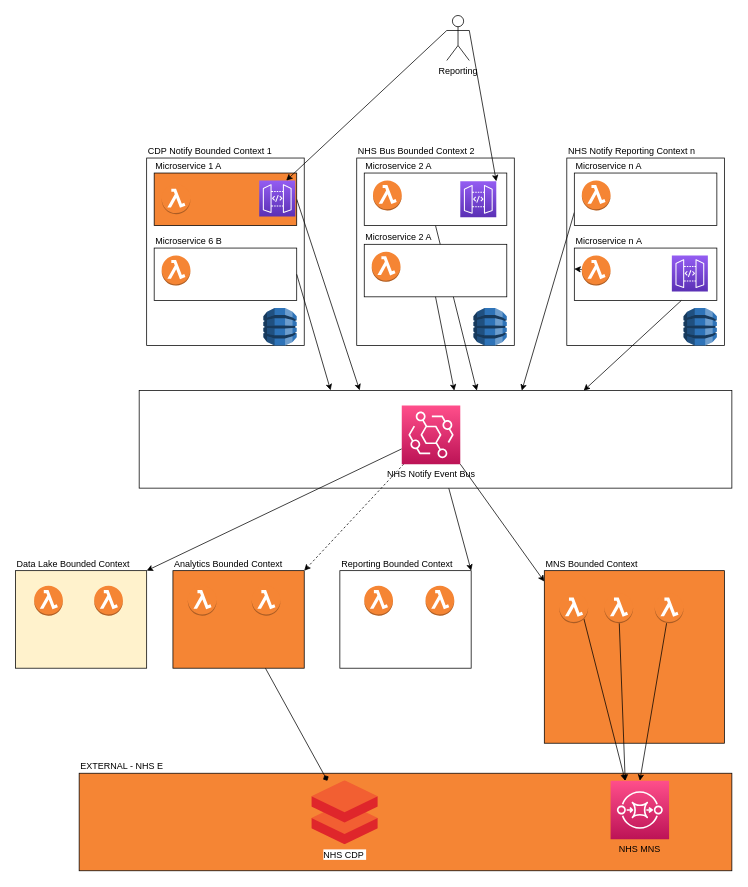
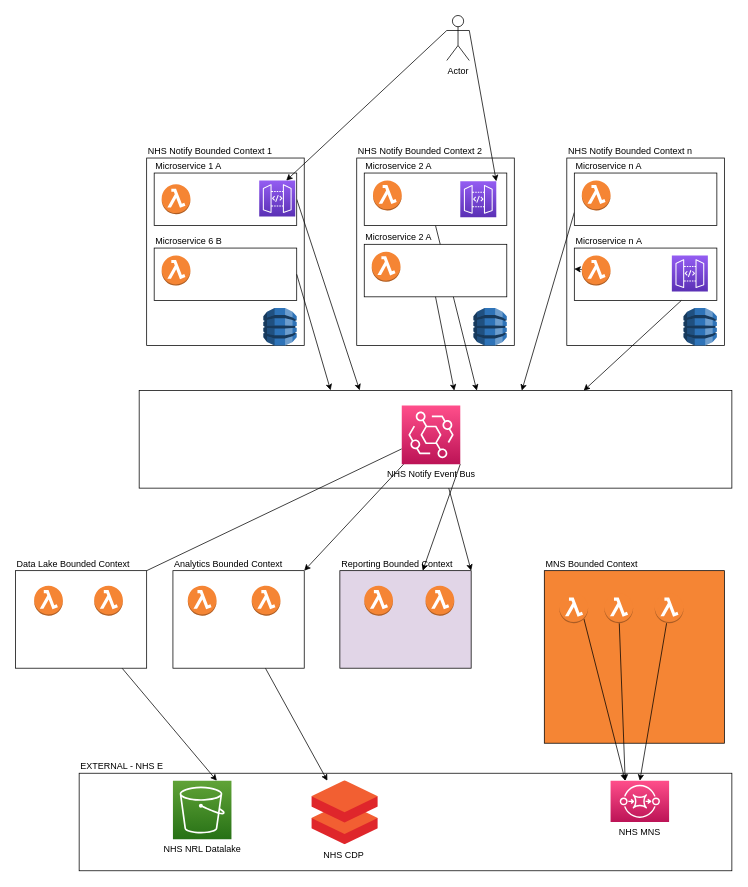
- <mxCell id="39" value="Reporting" style="shape=umlActor;verticalLabelPosition=bottom;verticalAlign=top;html=1;outlineConnect=0;fontColor=default;" vertex="1" parent="1"><mxGeometry x="595" y="20" width="30" height="60" as="geometry" /></mxCell>
+ <mxCell id="39" value="Actor" style="shape=umlActor;verticalLabelPosition=bottom;verticalAlign=top;html=1;outlineConnect=0;fontColor=default;" vertex="1" parent="1"><mxGeometry x="595" y="20" width="30" height="60" as="geometry" /></mxCell>
- <mxCell id="3" value="CDP Notify Bounded Context 1" style="rounded=0;whiteSpace=wrap;html=1;labelPosition=center;verticalLabelPosition=top;align=left;verticalAlign=bottom;" vertex="1" parent="1"><mxGeometry x="195" y="210" width="210" height="250" as="geometry" /></mxCell>
+ <mxCell id="3" value="NHS Notify Bounded Context 1" style="rounded=0;whiteSpace=wrap;html=1;labelPosition=center;verticalLabelPosition=top;align=left;verticalAlign=bottom;" vertex="1" parent="1"><mxGeometry x="195" y="210" width="210" height="250" as="geometry" /></mxCell>
- <mxCell id="4" value="NHS Bus Bounded Context 2&lt;br&gt;" style="rounded=0;whiteSpace=wrap;html=1;labelPosition=center;verticalLabelPosition=top;align=left;verticalAlign=bottom;" vertex="1" parent="1"><mxGeometry x="475" y="210" width="210" height="250" as="geometry" /></mxCell>
+ <mxCell id="4" value="NHS Notify Bounded Context 2&lt;br&gt;" style="rounded=0;whiteSpace=wrap;html=1;labelPosition=center;verticalLabelPosition=top;align=left;verticalAlign=bottom;" vertex="1" parent="1"><mxGeometry x="475" y="210" width="210" height="250" as="geometry" /></mxCell>
- <mxCell id="5" value="NHS Notify Reporting Context n" style="rounded=0;whiteSpace=wrap;html=1;labelPosition=center;verticalLabelPosition=top;align=left;verticalAlign=bottom;" vertex="1" parent="1"><mxGeometry x="755" y="210" width="210" height="250" as="geometry" /></mxCell>
+ <mxCell id="5" value="NHS Notify Bounded Context n" style="rounded=0;whiteSpace=wrap;html=1;labelPosition=center;verticalLabelPosition=top;align=left;verticalAlign=bottom;" vertex="1" parent="1"><mxGeometry x="755" y="210" width="210" height="250" as="geometry" /></mxCell>
- <mxCell id="13" value="Microservice 1 A" style="rounded=0;whiteSpace=wrap;html=1;fontColor=default;labelPosition=center;verticalLabelPosition=top;align=left;verticalAlign=bottom;fillColor=#f58534;" vertex="1" parent="1"><mxGeometry x="205" y="230" width="190" height="70" as="geometry" /></mxCell>
+ <mxCell id="13" value="Microservice 1 A" style="rounded=0;whiteSpace=wrap;html=1;fontColor=default;labelPosition=center;verticalLabelPosition=top;align=left;verticalAlign=bottom;" vertex="1" parent="1"><mxGeometry x="205" y="230" width="190" height="70" as="geometry" /></mxCell>
- <mxCell id="10" style="edgeStyle=none;html=1;entryX=1;entryY=0;entryDx=0;entryDy=0;fontColor=default;dashed=1;" edge="1" parent="1" source="11" target="49"><mxGeometry relative="1" as="geometry" /></mxCell>
+ <mxCell id="10" style="edgeStyle=none;html=1;entryX=1;entryY=0;entryDx=0;entryDy=0;fontColor=default;" edge="1" parent="1" source="11" target="49"><mxGeometry relative="1" as="geometry" /></mxCell>
- <mxCell id="8" style="edgeStyle=none;html=1;exitX=1;exitY=1;exitDx=0;exitDy=0;exitPerimeter=0;entryX=0;entryY=0.063;entryDx=0;entryDy=0;fontColor=default;entryPerimeter=0;" edge="1" parent="1" source="11" target="40"><mxGeometry relative="1" as="geometry" /></mxCell>
+ <mxCell id="8" style="edgeStyle=none;html=1;exitX=1;exitY=1;exitDx=0;exitDy=0;exitPerimeter=0;fontColor=default;" edge="1" parent="1" source="11" target="50"><mxGeometry relative="1" as="geometry" /></mxCell>
- <mxCell id="9" style="edgeStyle=none;html=1;entryX=1;entryY=0;entryDx=0;entryDy=0;fontColor=default;" edge="1" parent="1" source="11" target="52"><mxGeometry relative="1" as="geometry" /></mxCell>
+ <mxCell id="9" style="edgeStyle=none;html=1;entryX=1;entryY=0;entryDx=0;entryDy=0;fontColor=default;endArrow=none;" edge="1" parent="1" source="11" target="52"><mxGeometry relative="1" as="geometry" /></mxCell>
- <mxCell id="52" value="Data Lake Bounded Context" style="rounded=0;whiteSpace=wrap;html=1;fontColor=default;align=left;labelPosition=center;verticalLabelPosition=top;verticalAlign=bottom;fillColor=#fff2cc;" vertex="1" parent="1"><mxGeometry x="20" y="760" width="175" height="130" as="geometry" /></mxCell>
+ <mxCell id="52" value="Data Lake Bounded Context" style="rounded=0;whiteSpace=wrap;html=1;fontColor=default;align=left;labelPosition=center;verticalLabelPosition=top;verticalAlign=bottom;" vertex="1" parent="1"><mxGeometry x="20" y="760" width="175" height="130" as="geometry" /></mxCell>
- <mxCell id="49" value="Analytics Bounded Context" style="rounded=0;whiteSpace=wrap;html=1;fontColor=default;align=left;labelPosition=center;verticalLabelPosition=top;verticalAlign=bottom;fillColor=#f58534;" vertex="1" parent="1"><mxGeometry x="230" y="760" width="175" height="130" as="geometry" /></mxCell>
+ <mxCell id="49" value="Analytics Bounded Context" style="rounded=0;whiteSpace=wrap;html=1;fontColor=default;align=left;labelPosition=center;verticalLabelPosition=top;verticalAlign=bottom;" vertex="1" parent="1"><mxGeometry x="230" y="760" width="175" height="130" as="geometry" /></mxCell>
- <mxCell id="50" value="Reporting Bounded Context" style="rounded=0;whiteSpace=wrap;html=1;fontColor=default;align=left;labelPosition=center;verticalLabelPosition=top;verticalAlign=bottom;" vertex="1" parent="1"><mxGeometry x="452.5" y="760" width="175" height="130" as="geometry" /></mxCell>
+ <mxCell id="50" value="Reporting Bounded Context" style="rounded=0;whiteSpace=wrap;html=1;fontColor=default;align=left;labelPosition=center;verticalLabelPosition=top;verticalAlign=bottom;fillColor=#e1d5e7;" vertex="1" parent="1"><mxGeometry x="452.5" y="760" width="175" height="130" as="geometry" /></mxCell>
+ <mxCell id="51" style="edgeStyle=none;html=1;entryX=0.75;entryY=0;entryDx=0;entryDy=0;entryPerimeter=0;fontColor=default;" edge="1" parent="1" source="52" target="53"><mxGeometry relative="1" as="geometry" /></mxCell>
- <mxCell id="48" style="edgeStyle=none;html=1;fontColor=default;endArrow=diamond;" edge="1" parent="1" source="49" target="54"><mxGeometry relative="1" as="geometry" /></mxCell>
+ <mxCell id="48" style="edgeStyle=none;html=1;fontColor=default;" edge="1" parent="1" source="49" target="54"><mxGeometry relative="1" as="geometry" /></mxCell>
+ <mxCell id="53" value="NHS NRL Datalake" style="sketch=0;points=[[0,0,0],[0.25,0,0],[0.5,0,0],[0.75,0,0],[1,0,0],[0,1,0],[0.25,1,0],[0.5,1,0],[0.75,1,0],[1,1,0],[0,0.25,0],[0,0.5,0],[0,0.75,0],[1,0.25,0],[1,0.5,0],[1,0.75,0]];outlineConnect=0;fontColor=default;gradientColor=#60A337;gradientDirection=north;fillColor=#277116;strokeColor=#ffffff;dashed=0;verticalLabelPosition=bottom;verticalAlign=top;align=center;html=1;fontSize=12;fontStyle=0;aspect=fixed;shape=mxgraph.aws4.resourceIcon;resIcon=mxgraph.aws4.s3;" vertex="1" parent="1"><mxGeometry x="230" y="1040" width="78" height="78" as="geometry" /></mxCell>
- <mxCell id="47" value="NHS MNS" style="sketch=0;points=[[0,0,0],[0.25,0,0],[0.5,0,0],[0.75,0,0],[1,0,0],[0,1,0],[0.25,1,0],[0.5,1,0],[0.75,1,0],[1,1,0],[0,0.25,0],[0,0.5,0],[0,0.75,0],[1,0.25,0],[1,0.5,0],[1,0.75,0]];outlineConnect=0;fontColor=default;gradientColor=#FF4F8B;gradientDirection=north;fillColor=#BC1356;strokeColor=#ffffff;dashed=0;verticalLabelPosition=bottom;verticalAlign=top;align=center;html=1;fontSize=12;fontStyle=0;aspect=fixed;shape=mxgraph.aws4.resourceIcon;resIcon=mxgraph.aws4.sqs;" vertex="1" parent="1"><mxGeometry x="813.33" y="1040" width="78" height="78" as="geometry" /></mxCell>
+ <mxCell id="47" value="NHS MNS" style="sketch=0;points=[[0,0,0],[0.25,0,0],[0.5,0,0],[0.75,0,0],[1,0,0],[0,1,0],[0.25,1,0],[0.5,1,0],[0.75,1,0],[1,1,0],[0,0.25,0],[0,0.5,0],[0,0.75,0],[1,0.25,0],[1,0.5,0],[1,0.75,0]];outlineConnect=0;fontColor=default;gradientColor=#FF4F8B;gradientDirection=north;fillColor=#BC1356;strokeColor=#ffffff;dashed=0;verticalLabelPosition=bottom;verticalAlign=top;align=center;html=1;fontSize=12;fontStyle=0;aspect=fixed;shape=mxgraph.aws4.resourceIcon;resIcon=mxgraph.aws4.sqs;" vertex="1" parent="1"><mxGeometry x="813.33" y="1040" width="78" height="55" as="geometry" /></mxCell>
- <mxCell id="2" value="EXTERNAL - NHS E" style="rounded=0;whiteSpace=wrap;html=1;fontColor=default;labelPosition=center;verticalLabelPosition=top;align=left;verticalAlign=bottom;fillColor=#f58534;" vertex="1" parent="1"><mxGeometry x="105" y="1030" width="870" height="130" as="geometry" /></mxCell>
+ <mxCell id="2" value="EXTERNAL - NHS E" style="rounded=0;whiteSpace=wrap;html=1;fontColor=default;labelPosition=center;verticalLabelPosition=top;align=left;verticalAlign=bottom;" vertex="1" parent="1"><mxGeometry x="105" y="1030" width="870" height="130" as="geometry" /></mxCell>
